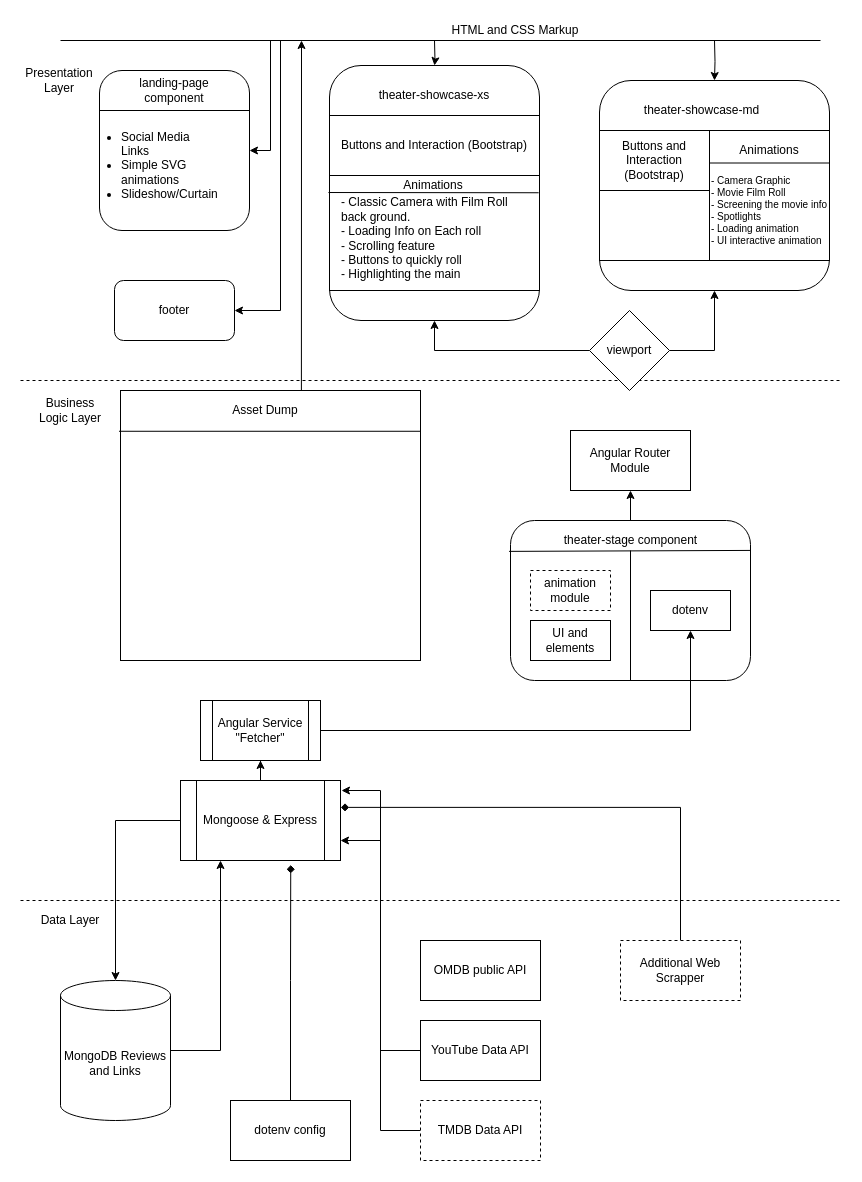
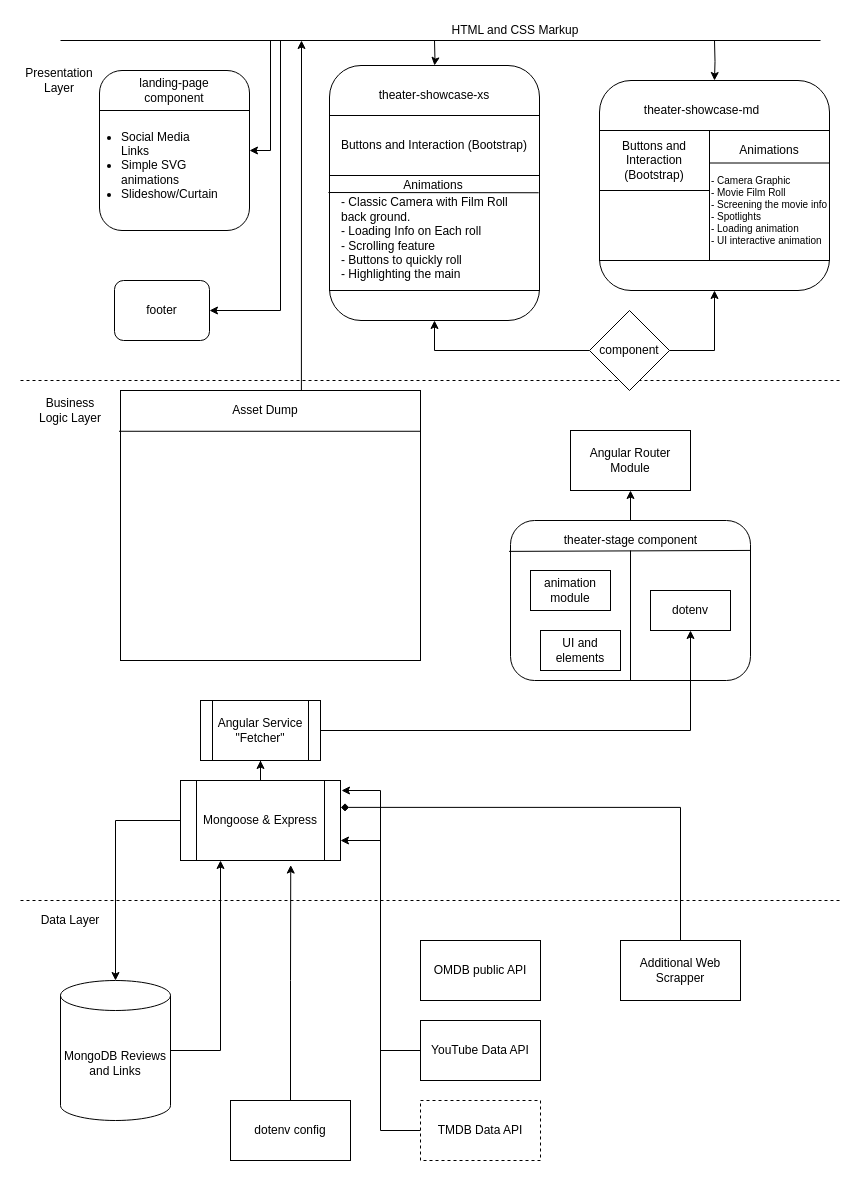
- <mxCell id="61" value="&lt;div&gt;footer&lt;/div&gt;" style="rounded=1;whiteSpace=wrap;html=1;" vertex="1" parent="1"><mxGeometry x="114" y="280" width="120" height="60" as="geometry" /></mxCell>
+ <mxCell id="61" value="&lt;div&gt;footer&lt;/div&gt;" style="rounded=1;whiteSpace=wrap;html=1;" vertex="1" parent="1"><mxGeometry x="114" y="280" width="95" height="60" as="geometry" /></mxCell>
- <mxCell id="59" value="viewport" style="rhombus;whiteSpace=wrap;html=1;" vertex="1" parent="1"><mxGeometry x="589" y="310" width="80" height="80" as="geometry" /></mxCell>
+ <mxCell id="59" value="component" style="rhombus;whiteSpace=wrap;html=1;" vertex="1" parent="1"><mxGeometry x="589" y="310" width="80" height="80" as="geometry" /></mxCell>
- <mxCell id="27" value="animation module" style="rounded=0;whiteSpace=wrap;html=1;dashed=1;" vertex="1" parent="1"><mxGeometry x="530" y="570" width="80" height="40" as="geometry" /></mxCell>
+ <mxCell id="27" value="animation module" style="rounded=0;whiteSpace=wrap;html=1;" vertex="1" parent="1"><mxGeometry x="530" y="570" width="80" height="40" as="geometry" /></mxCell>
- <mxCell id="55" value="UI and elements" style="rounded=0;whiteSpace=wrap;html=1;" vertex="1" parent="1"><mxGeometry x="530" y="620" width="80" height="40" as="geometry" /></mxCell>
+ <mxCell id="55" value="UI and elements" style="rounded=0;whiteSpace=wrap;html=1;" vertex="1" parent="1"><mxGeometry x="540" y="630" width="80" height="40" as="geometry" /></mxCell>
- <mxCell id="19" style="edgeStyle=orthogonalEdgeStyle;rounded=0;orthogonalLoop=1;jettySize=auto;html=1;entryX=0.689;entryY=1.057;entryDx=0;entryDy=0;entryPerimeter=0;endArrow=diamond;" edge="1" parent="1" source="20" target="18"><mxGeometry relative="1" as="geometry" /></mxCell>
+ <mxCell id="19" style="edgeStyle=orthogonalEdgeStyle;rounded=0;orthogonalLoop=1;jettySize=auto;html=1;entryX=0.689;entryY=1.057;entryDx=0;entryDy=0;entryPerimeter=0;" edge="1" parent="1" source="20" target="18"><mxGeometry relative="1" as="geometry" /></mxCell>
- <mxCell id="15" value="Additional Web Scrapper" style="rounded=0;whiteSpace=wrap;html=1;dashed=1;" vertex="1" parent="1"><mxGeometry x="620" y="940" width="120" height="60" as="geometry" /></mxCell>
+ <mxCell id="15" value="Additional Web Scrapper" style="rounded=0;whiteSpace=wrap;html=1;" vertex="1" parent="1"><mxGeometry x="620" y="940" width="120" height="60" as="geometry" /></mxCell>
